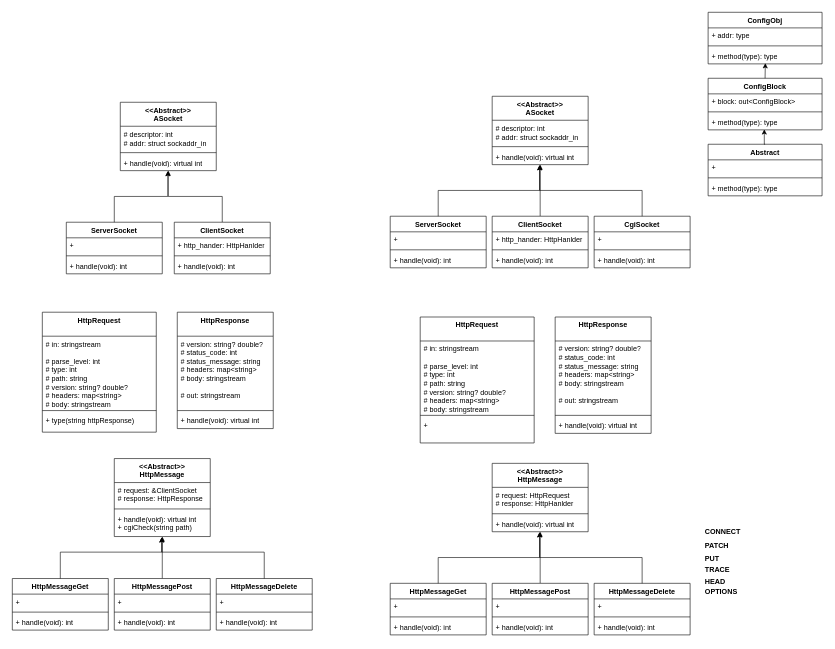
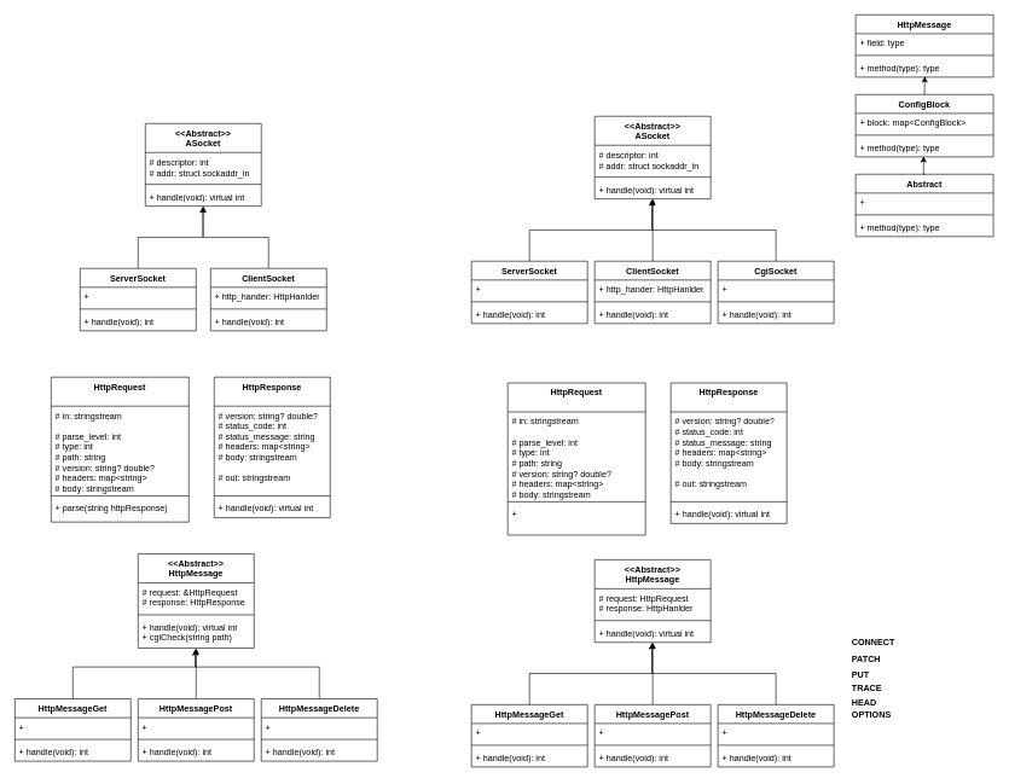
- <mxCell id="21" value="ConfigObj" style="swimlane;fontStyle=1;align=center;verticalAlign=top;childLayout=stackLayout;horizontal=1;startSize=26;horizontalStack=0;resizeParent=1;resizeParentMax=0;resizeLast=0;collapsible=1;marginBottom=0;whiteSpace=wrap;html=1;" parent="1" vertex="1"><mxGeometry x="1180" y="20" width="190" height="86" as="geometry" /></mxCell>
+ <mxCell id="21" value="HttpMessage" style="swimlane;fontStyle=1;align=center;verticalAlign=top;childLayout=stackLayout;horizontal=1;startSize=26;horizontalStack=0;resizeParent=1;resizeParentMax=0;resizeLast=0;collapsible=1;marginBottom=0;whiteSpace=wrap;html=1;" parent="1" vertex="1"><mxGeometry x="1180" y="20" width="190" height="86" as="geometry" /></mxCell>
- <mxCell id="22" value="+ addr: type" style="text;strokeColor=none;fillColor=none;align=left;verticalAlign=top;spacingLeft=4;spacingRight=4;overflow=hidden;rotatable=0;points=[[0,0.5],[1,0.5]];portConstraint=eastwest;whiteSpace=wrap;html=1;" parent="21" vertex="1"><mxGeometry y="26" width="190" height="26" as="geometry" /></mxCell>
+ <mxCell id="22" value="+ field: type" style="text;strokeColor=none;fillColor=none;align=left;verticalAlign=top;spacingLeft=4;spacingRight=4;overflow=hidden;rotatable=0;points=[[0,0.5],[1,0.5]];portConstraint=eastwest;whiteSpace=wrap;html=1;" parent="21" vertex="1"><mxGeometry y="26" width="190" height="26" as="geometry" /></mxCell>
- <mxCell id="26" value="+ block: out&amp;lt;ConfigBlock&amp;gt;" style="text;strokeColor=none;fillColor=none;align=left;verticalAlign=top;spacingLeft=4;spacingRight=4;overflow=hidden;rotatable=0;points=[[0,0.5],[1,0.5]];portConstraint=eastwest;whiteSpace=wrap;html=1;" parent="25" vertex="1"><mxGeometry y="26" width="190" height="26" as="geometry" /></mxCell>
+ <mxCell id="26" value="+ block: map&amp;lt;ConfigBlock&amp;gt;" style="text;strokeColor=none;fillColor=none;align=left;verticalAlign=top;spacingLeft=4;spacingRight=4;overflow=hidden;rotatable=0;points=[[0,0.5],[1,0.5]];portConstraint=eastwest;whiteSpace=wrap;html=1;" parent="25" vertex="1"><mxGeometry y="26" width="190" height="26" as="geometry" /></mxCell>
- <mxCell id="99" value="+ type(string httpResponse)&lt;br&gt;" style="text;strokeColor=none;fillColor=none;align=left;verticalAlign=top;spacingLeft=4;spacingRight=4;overflow=hidden;rotatable=0;points=[[0,0.5],[1,0.5]];portConstraint=eastwest;whiteSpace=wrap;html=1;" vertex="1" parent="96"><mxGeometry y="168" width="190" height="32" as="geometry" /></mxCell>
+ <mxCell id="99" value="+ parse(string httpResponse)&lt;br&gt;" style="text;strokeColor=none;fillColor=none;align=left;verticalAlign=top;spacingLeft=4;spacingRight=4;overflow=hidden;rotatable=0;points=[[0,0.5],[1,0.5]];portConstraint=eastwest;whiteSpace=wrap;html=1;" vertex="1" parent="96"><mxGeometry y="168" width="190" height="32" as="geometry" /></mxCell>
- <mxCell id="78" value="# request: &amp;amp;ClientSocket&lt;br&gt;# response: HttpResponse" style="text;strokeColor=none;fillColor=none;align=left;verticalAlign=top;spacingLeft=4;spacingRight=4;overflow=hidden;rotatable=0;points=[[0,0.5],[1,0.5]];portConstraint=eastwest;whiteSpace=wrap;html=1;" vertex="1" parent="77"><mxGeometry y="40" width="160" height="40" as="geometry" /></mxCell>
+ <mxCell id="78" value="# request: &amp;amp;HttpRequest&lt;br&gt;# response: HttpResponse" style="text;strokeColor=none;fillColor=none;align=left;verticalAlign=top;spacingLeft=4;spacingRight=4;overflow=hidden;rotatable=0;points=[[0,0.5],[1,0.5]];portConstraint=eastwest;whiteSpace=wrap;html=1;" vertex="1" parent="77"><mxGeometry y="40" width="160" height="40" as="geometry" /></mxCell>
